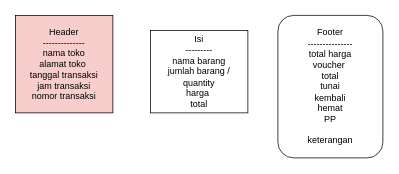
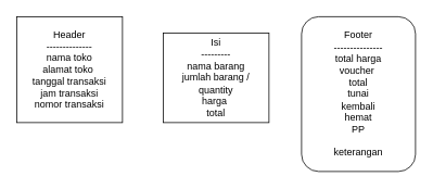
- <mxCell id="2" value="Header&lt;br&gt;--------------&lt;br&gt;nama toko&lt;br&gt;alamat toko&amp;nbsp;&lt;br&gt;tanggal transaksi&lt;br&gt;jam transaksi&lt;br&gt;nomor transaksi" style="rounded=0;whiteSpace=wrap;html=1;fillColor=#f8cecc;" vertex="1" parent="1"><mxGeometry x="20" y="20" width="130" height="130" as="geometry" /></mxCell>
+ <mxCell id="2" value="Header&lt;br&gt;--------------&lt;br&gt;nama toko&lt;br&gt;alamat toko&amp;nbsp;&lt;br&gt;tanggal transaksi&lt;br&gt;jam transaksi&lt;br&gt;nomor transaksi" style="rounded=0;whiteSpace=wrap;html=1;" vertex="1" parent="1"><mxGeometry x="20" y="20" width="130" height="130" as="geometry" /></mxCell>
